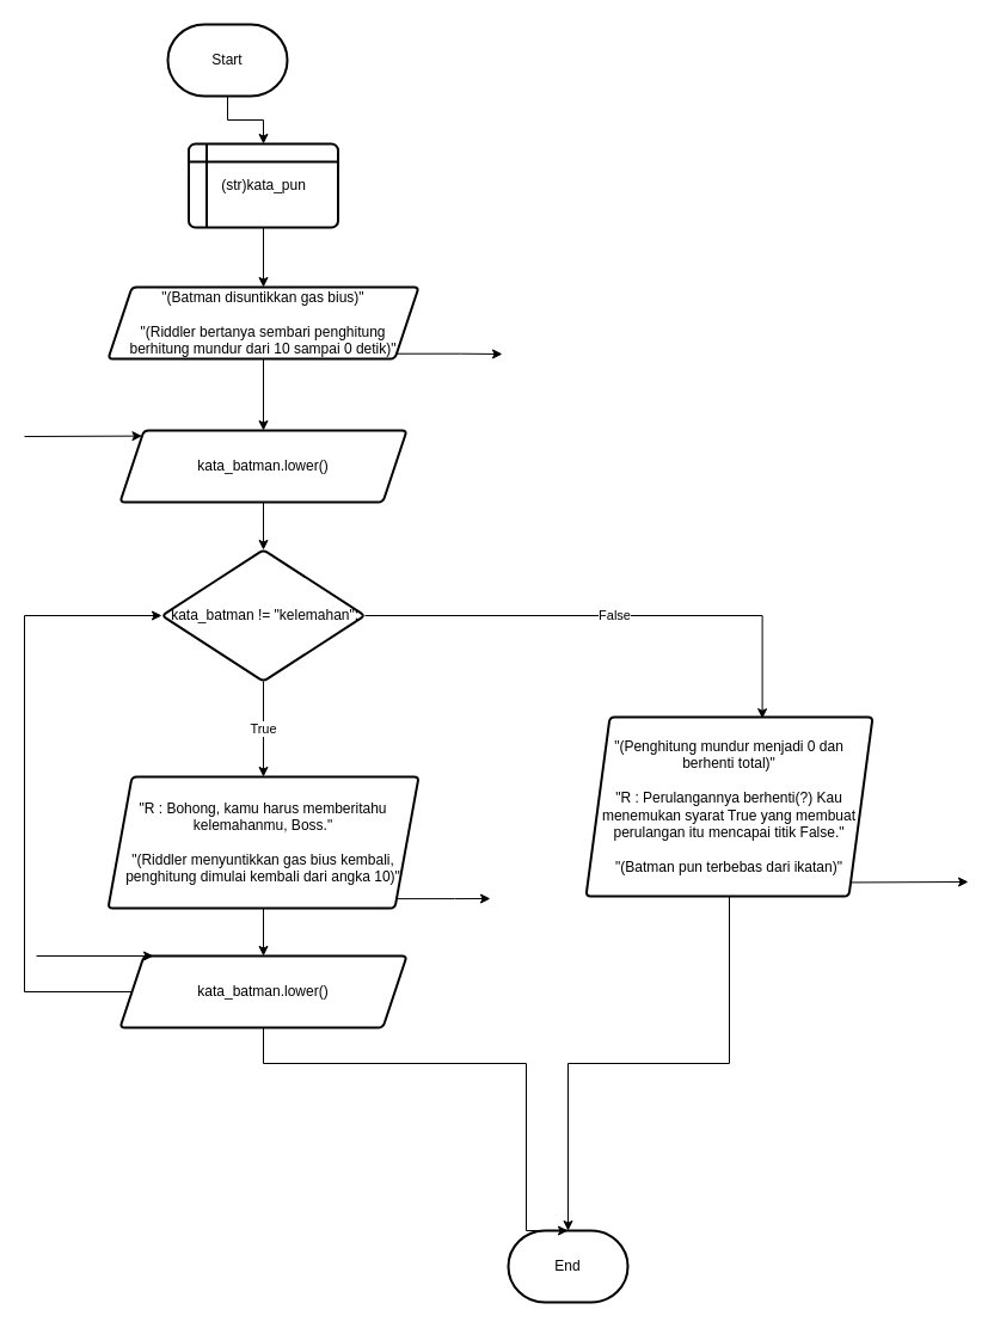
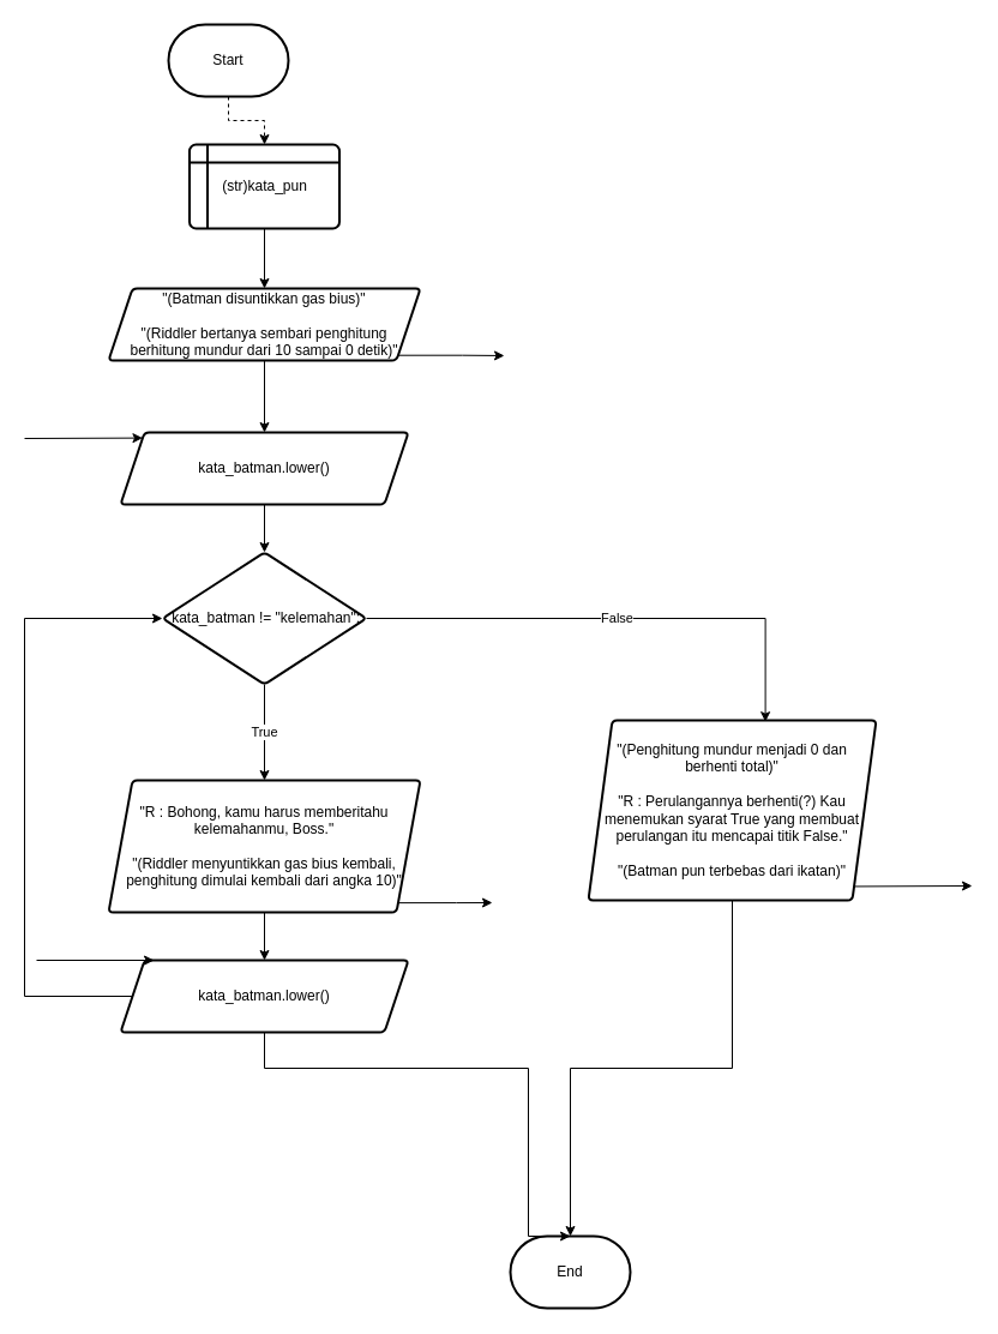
- <mxCell id="2" value="" style="edgeStyle=orthogonalEdgeStyle;rounded=0;orthogonalLoop=1;jettySize=auto;html=1;" parent="1" source="3" target="5" edge="1"><mxGeometry relative="1" as="geometry" /></mxCell>
+ <mxCell id="2" value="" style="edgeStyle=orthogonalEdgeStyle;rounded=0;orthogonalLoop=1;jettySize=auto;html=1;dashed=1;" parent="1" source="3" target="5" edge="1"><mxGeometry relative="1" as="geometry" /></mxCell>
